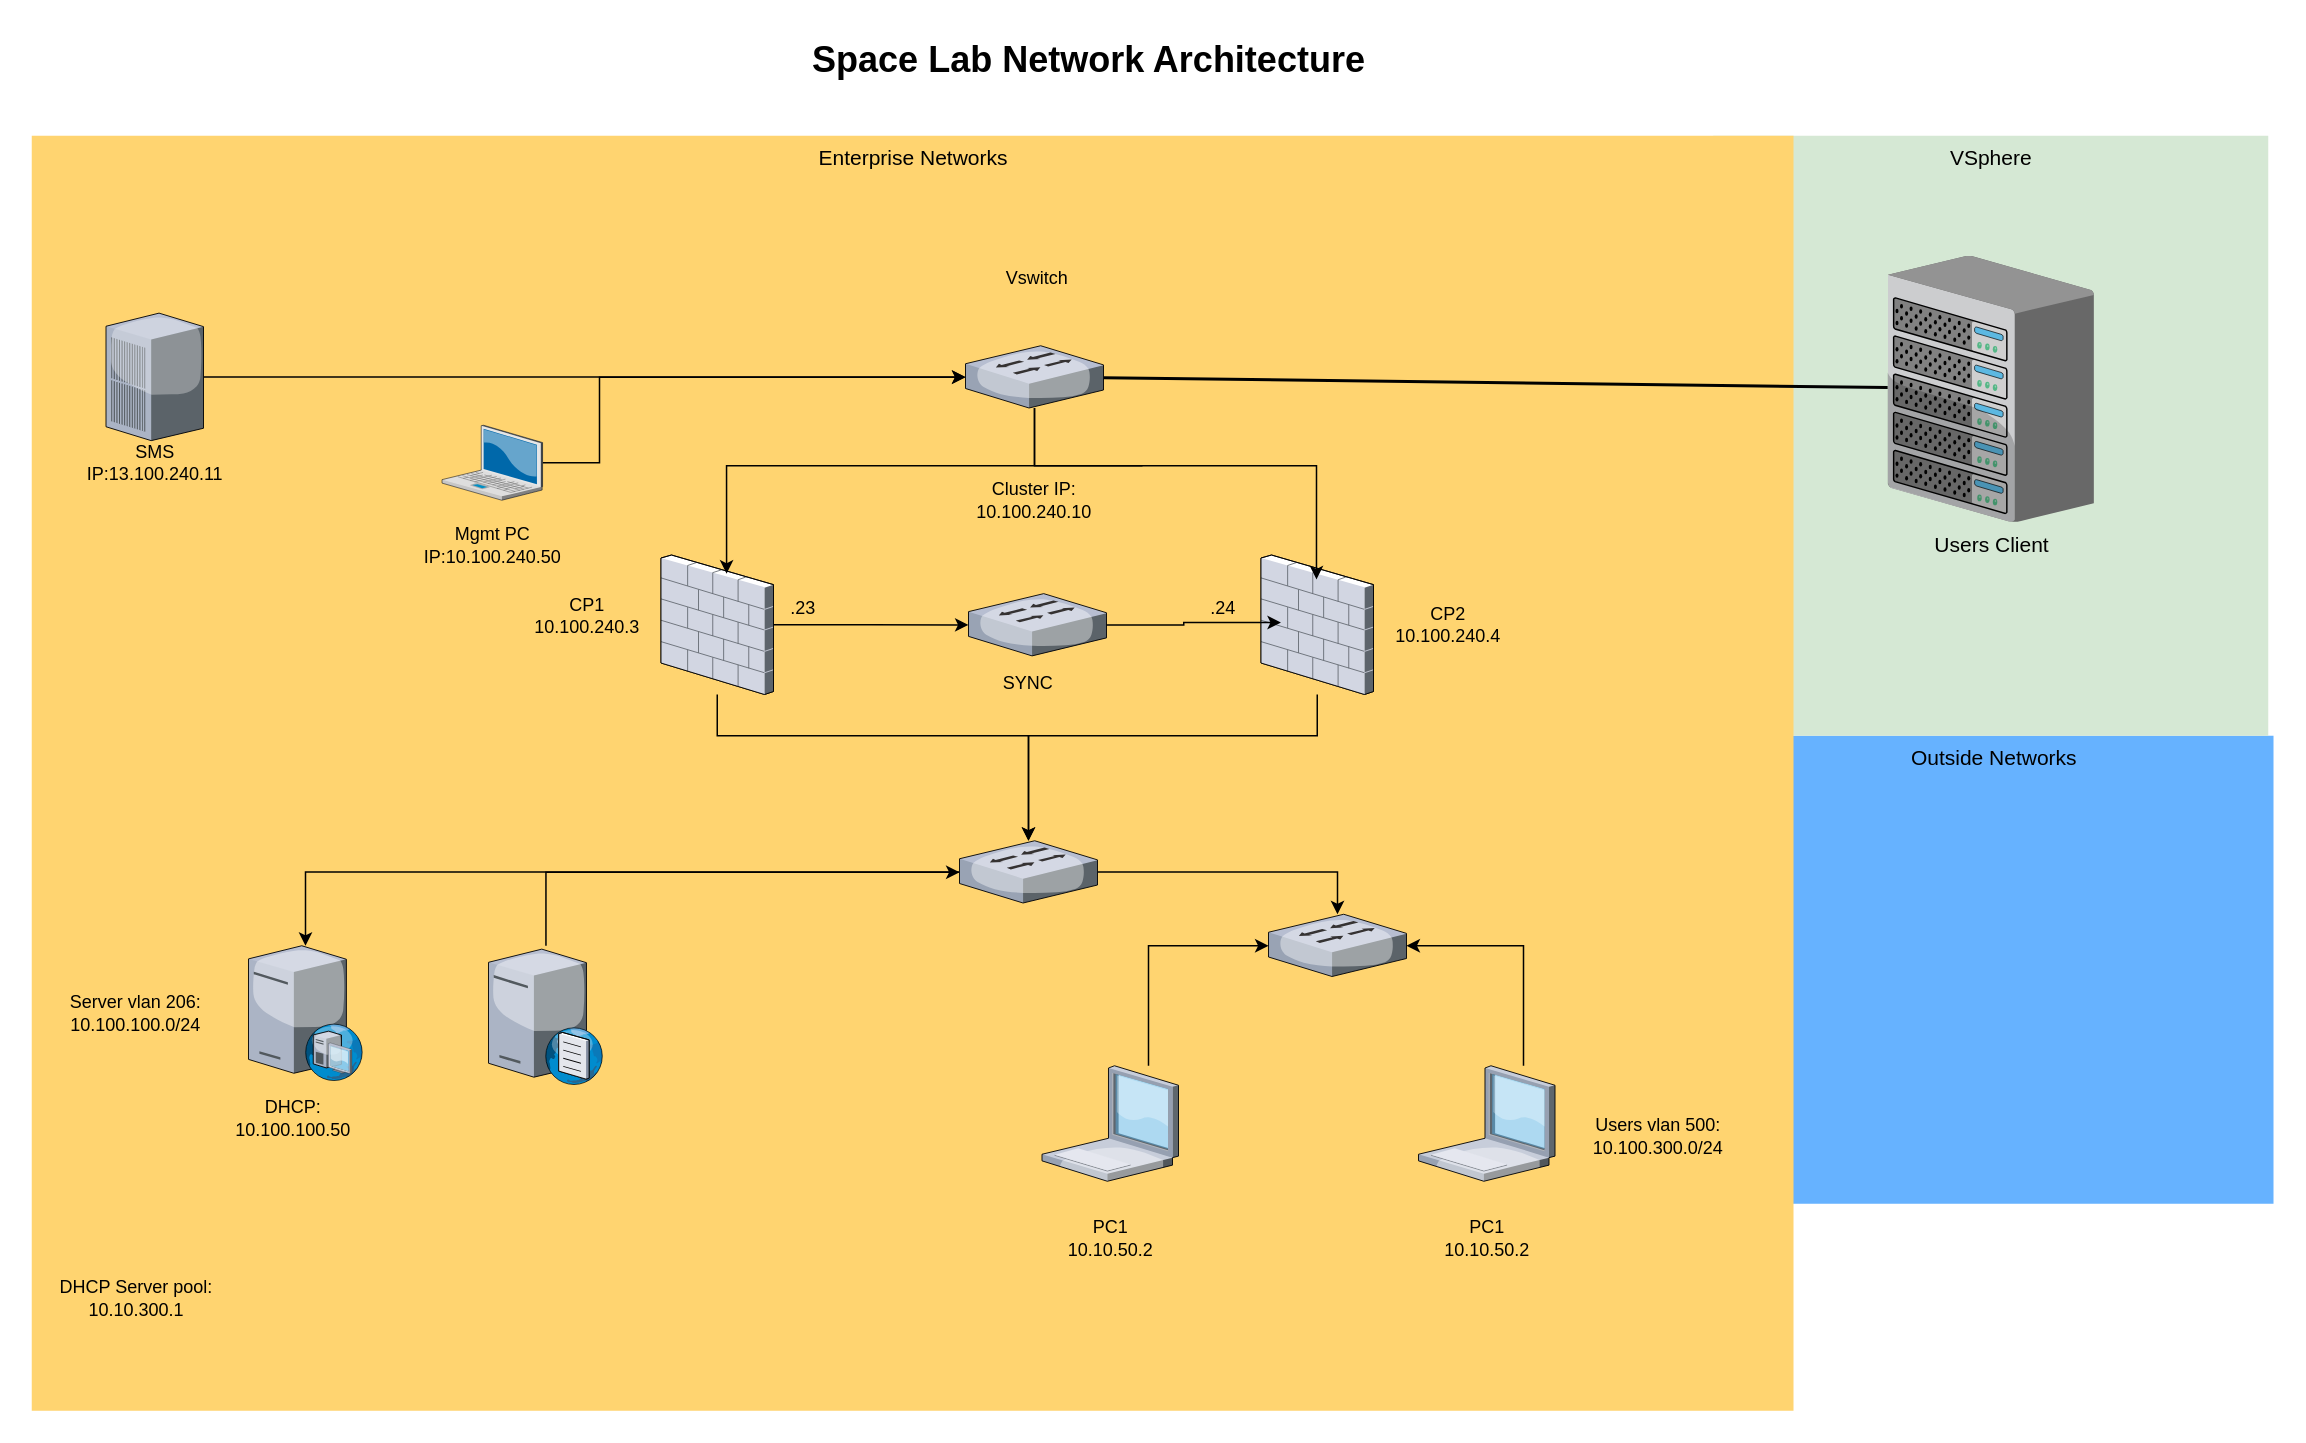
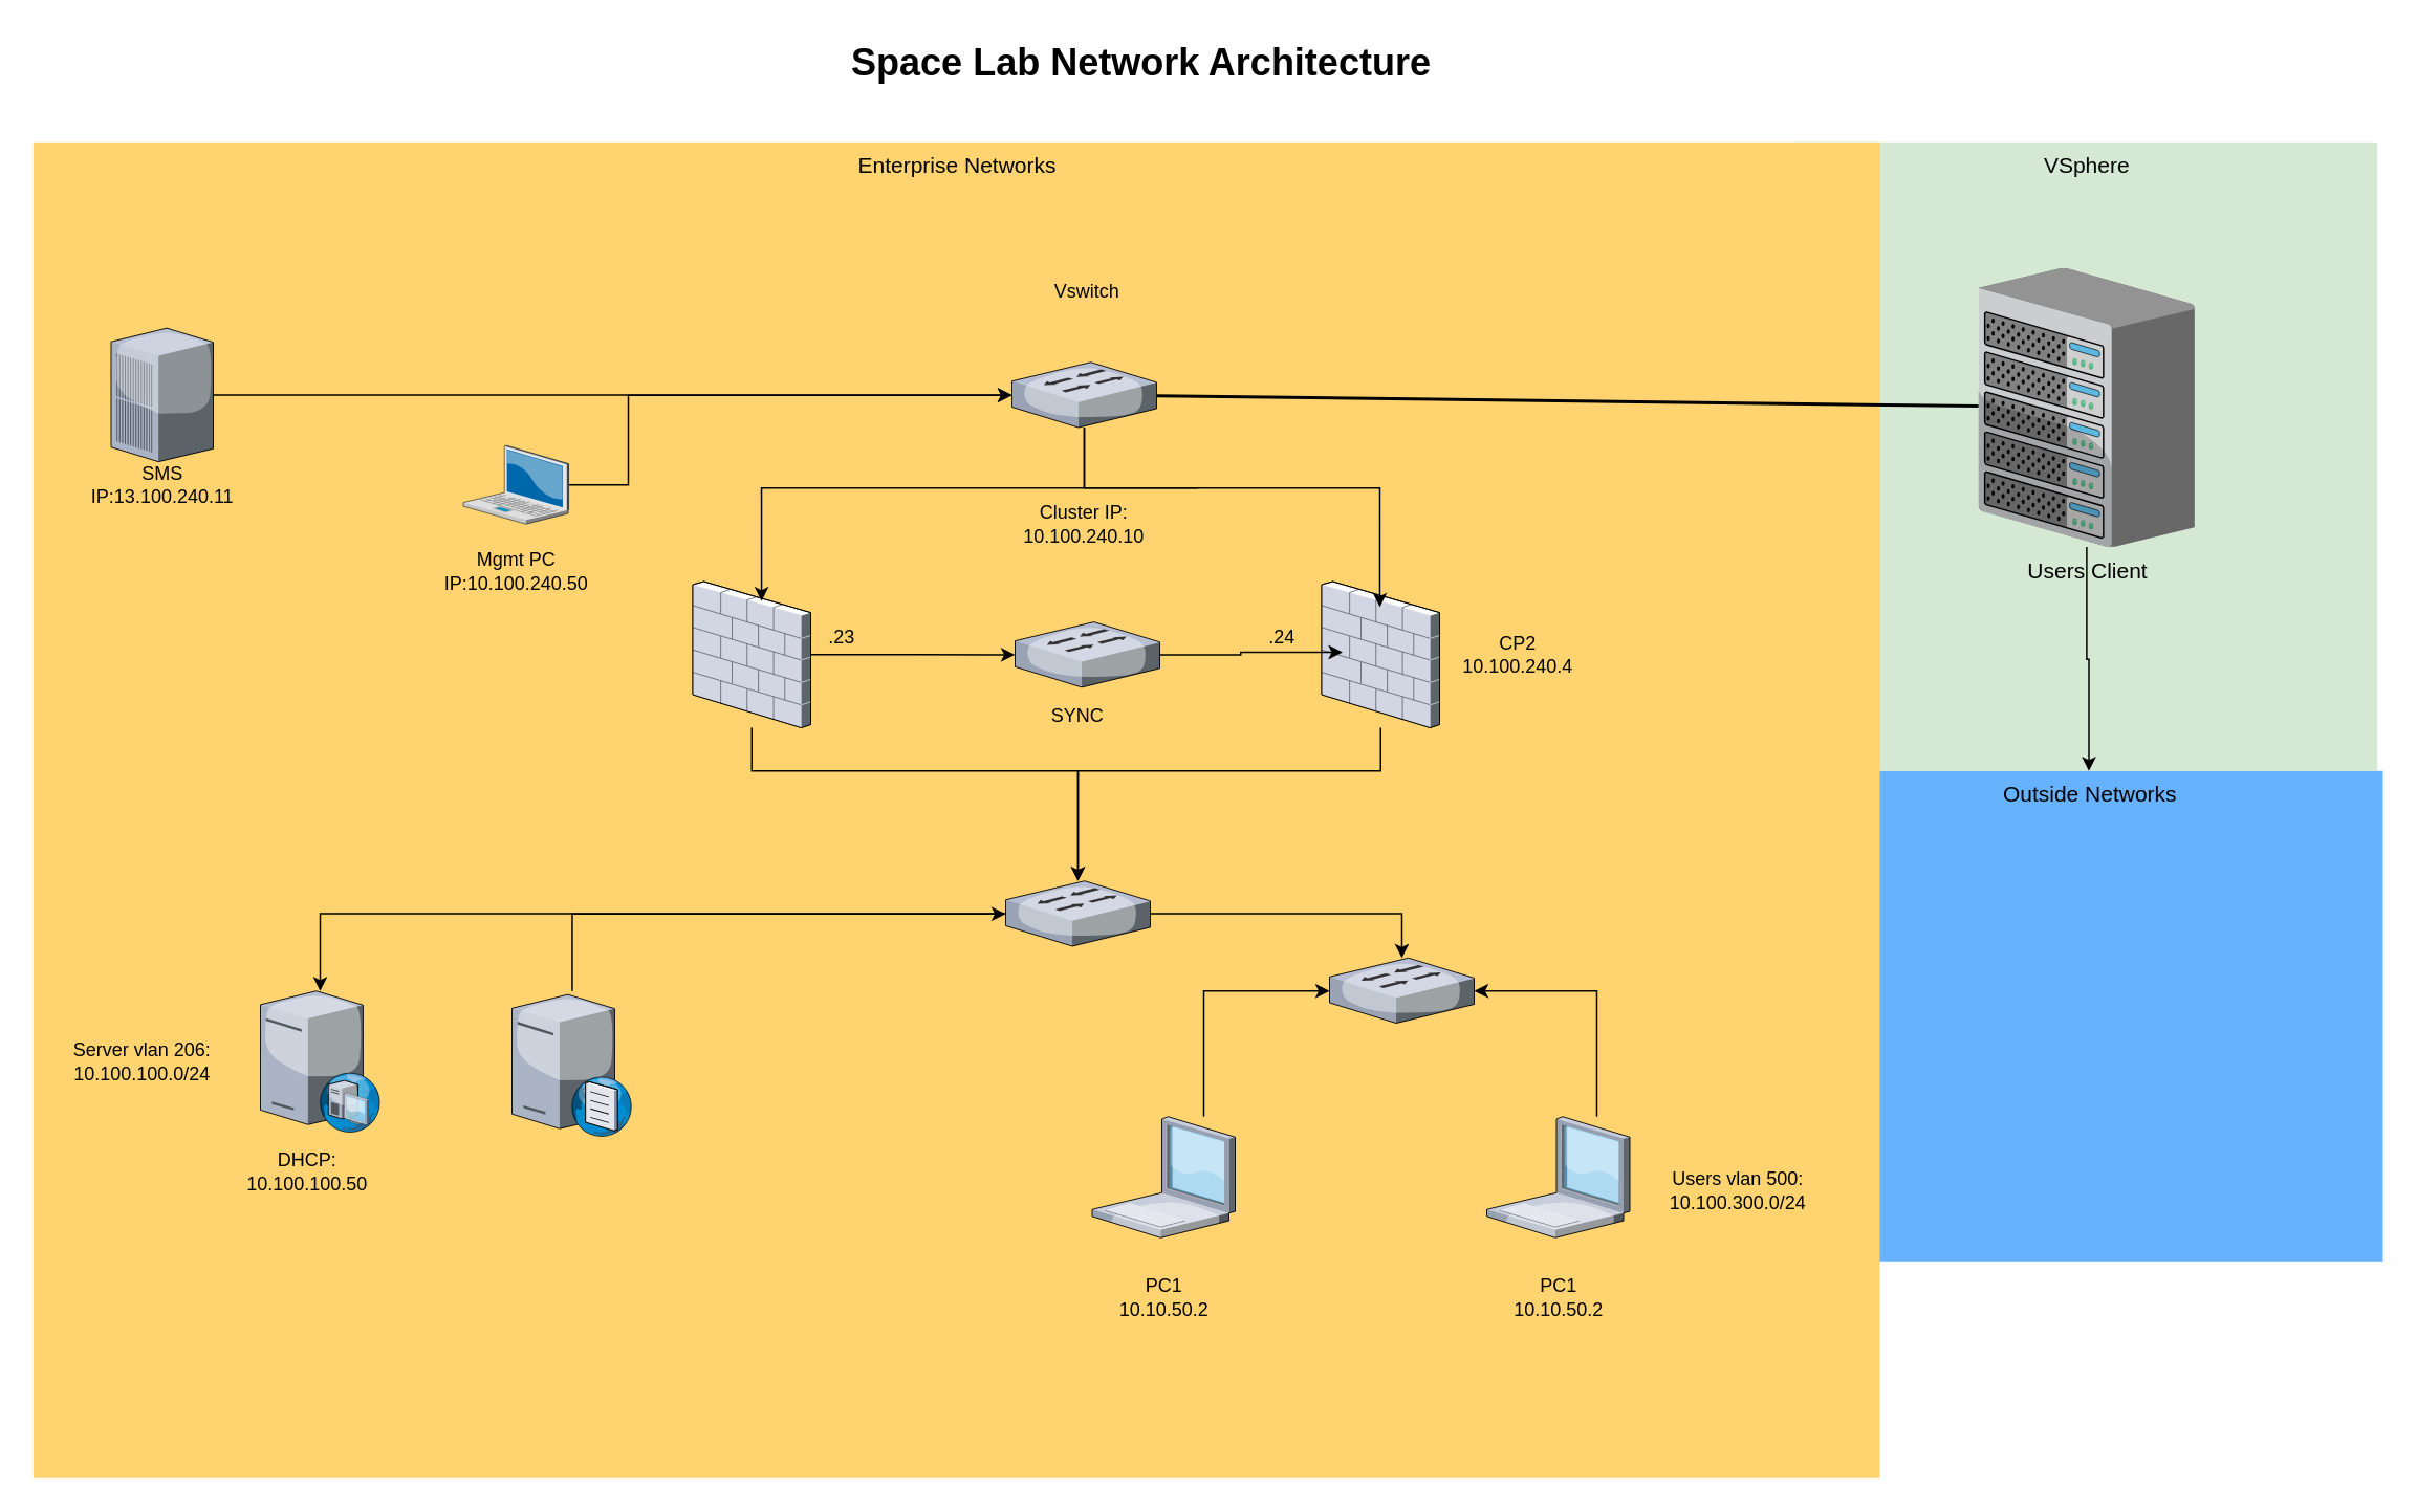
- <mxCell id="19" value="&lt;div&gt;CP1&lt;/div&gt;10.100.240.3" style="text;html=1;align=center;verticalAlign=middle;whiteSpace=wrap;rounded=0;" vertex="1" parent="1"><mxGeometry x="361.05" y="395.25" width="60" height="30" as="geometry" /></mxCell>
+ <mxCell id="6" style="edgeStyle=orthogonalEdgeStyle;rounded=0;orthogonalLoop=1;jettySize=auto;html=1;" edge="1" parent="1" source="7" target="2"><mxGeometry relative="1" as="geometry"><Array as="points"><mxPoint x="1326" y="419" /><mxPoint x="1328" y="419" /></Array></mxGeometry></mxCell>
- <mxCell id="47" value="DHCP Server pool: 10.10.300.1" style="text;html=1;align=center;verticalAlign=middle;whiteSpace=wrap;rounded=0;" vertex="1" parent="1"><mxGeometry x="22.5" y="850" width="135" height="30" as="geometry" /></mxCell>
